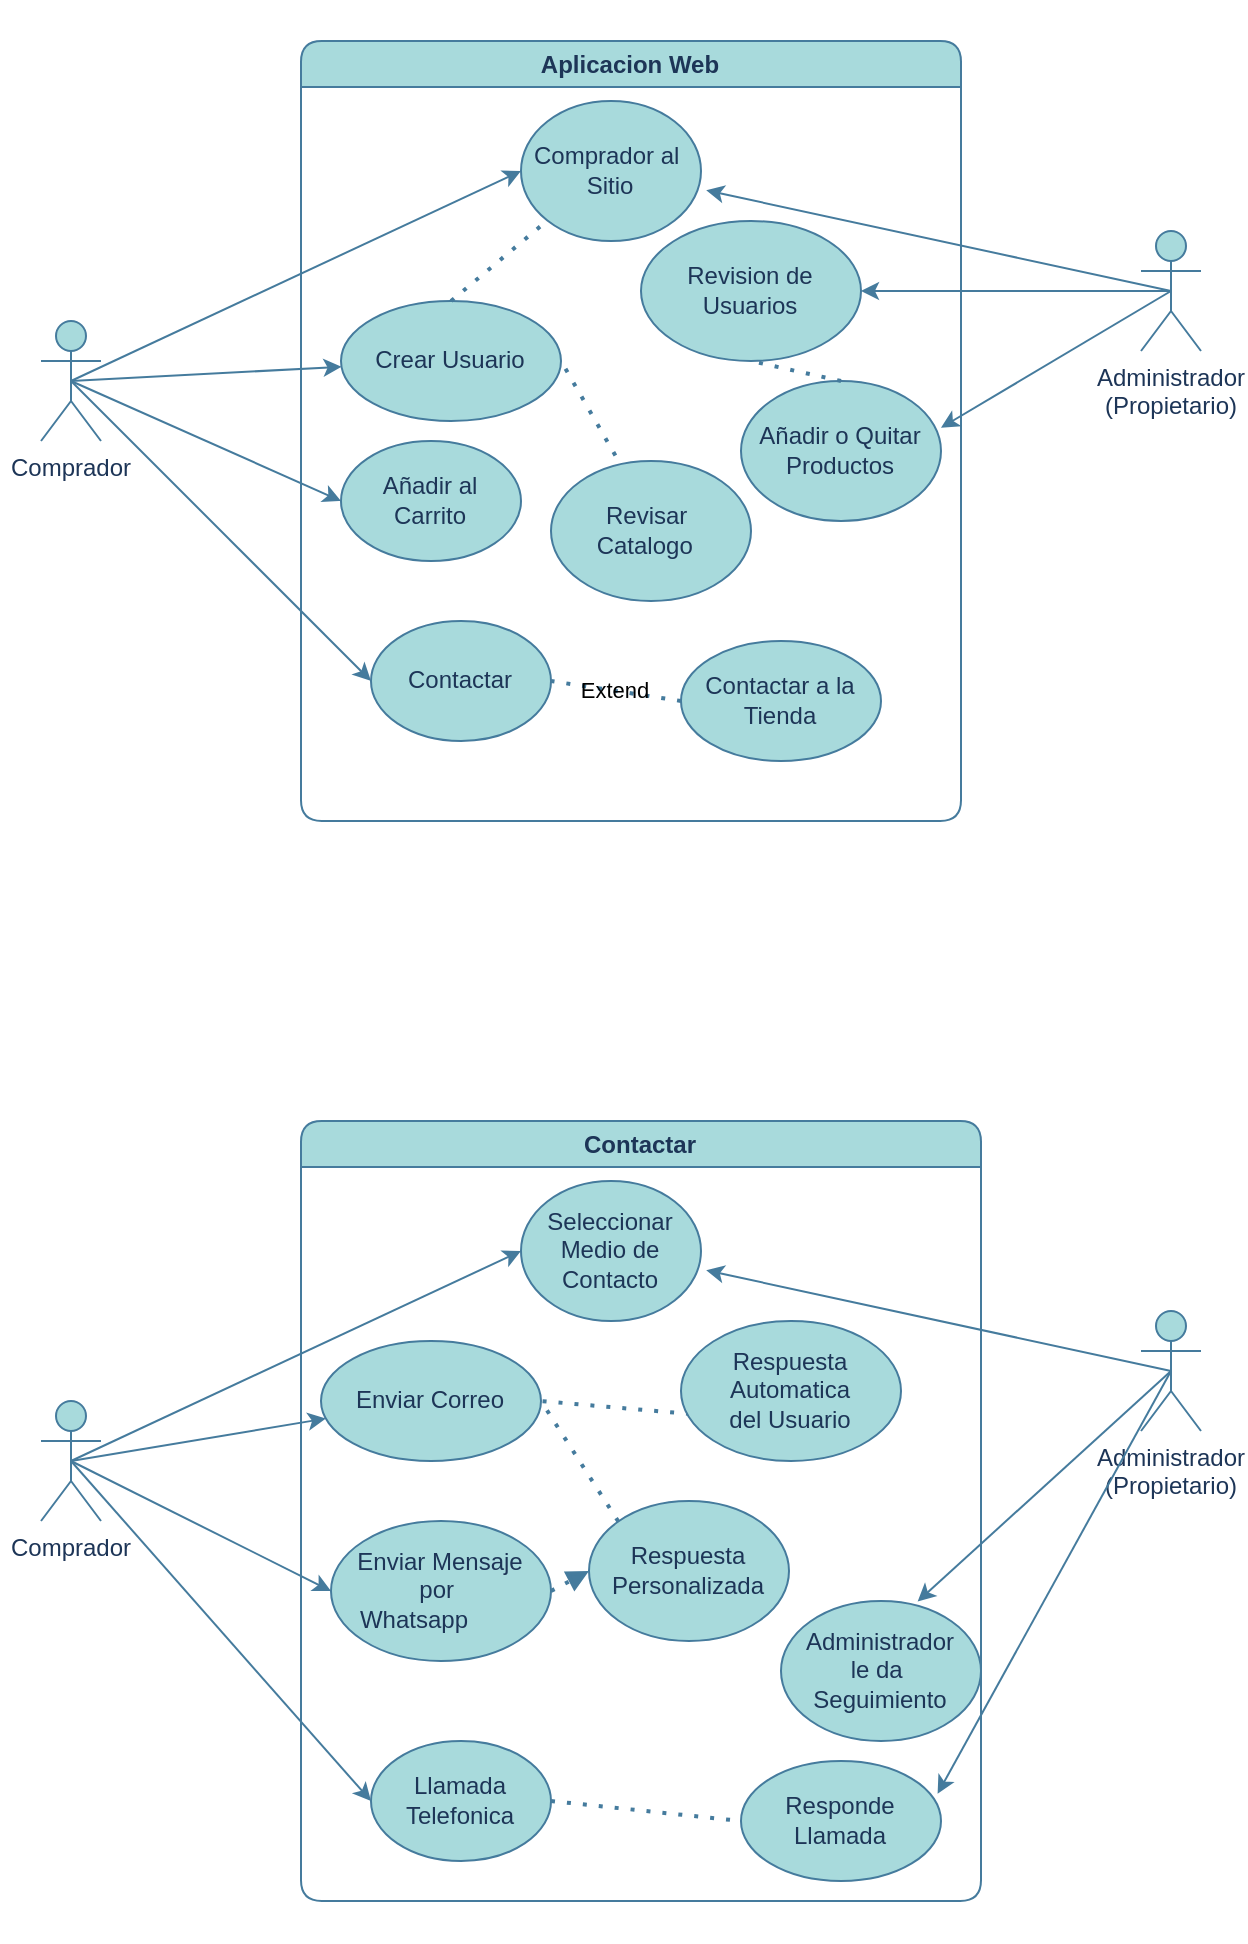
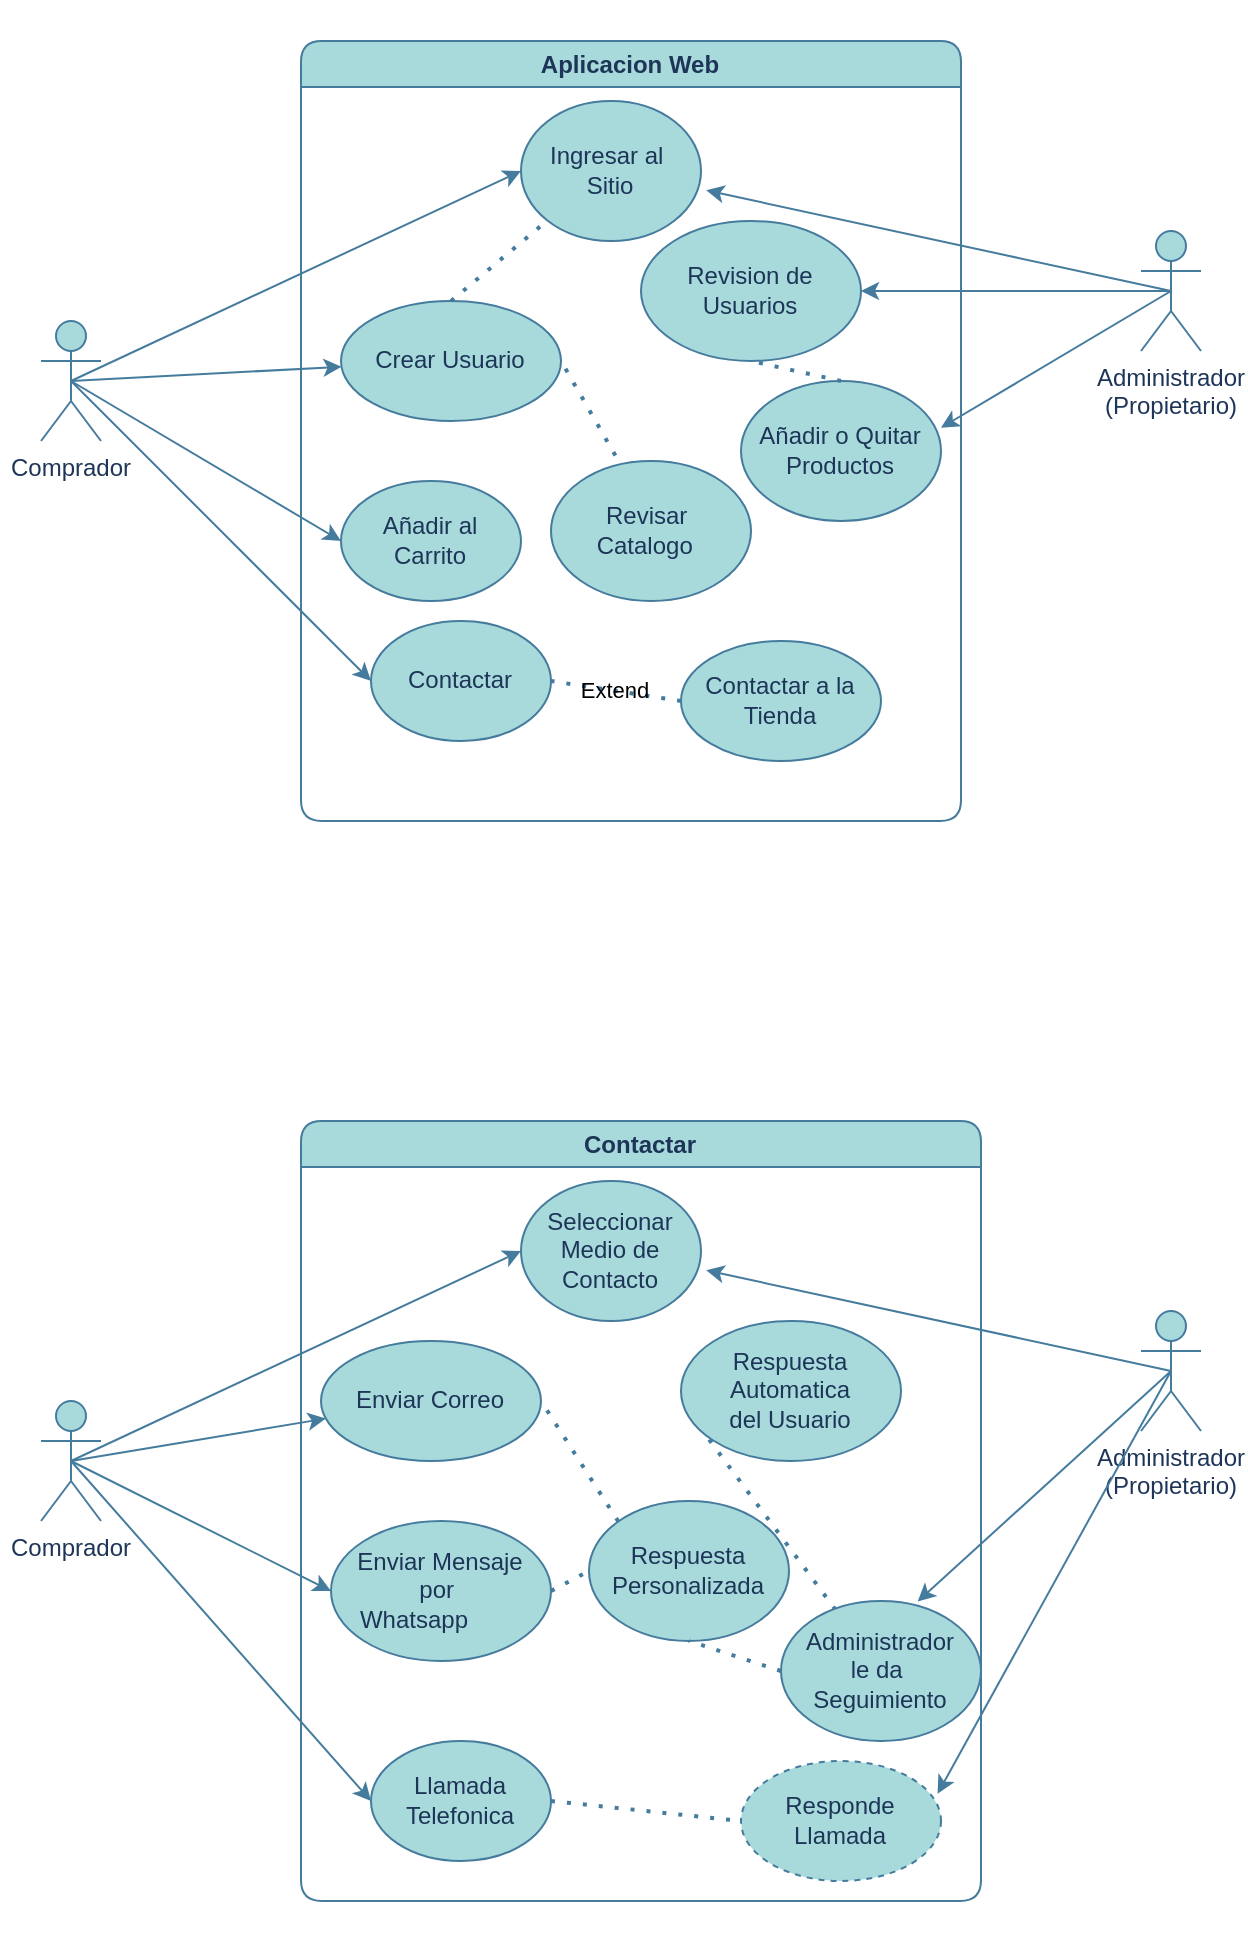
- <mxCell id="3" value="Comprador al&amp;nbsp;&lt;br&gt;Sitio" style="ellipse;whiteSpace=wrap;html=1;rounded=1;labelBackgroundColor=none;fillColor=#A8DADC;strokeColor=#457B9D;fontColor=#1D3557;" vertex="1" parent="2"><mxGeometry x="110" y="30" width="90" height="70" as="geometry" /></mxCell>
+ <mxCell id="3" value="Ingresar al&amp;nbsp;&lt;br&gt;Sitio" style="ellipse;whiteSpace=wrap;html=1;rounded=1;labelBackgroundColor=none;fillColor=#A8DADC;strokeColor=#457B9D;fontColor=#1D3557;" vertex="1" parent="2"><mxGeometry x="110" y="30" width="90" height="70" as="geometry" /></mxCell>
- <mxCell id="7" value="Añadir al &lt;br&gt;Carrito" style="ellipse;whiteSpace=wrap;html=1;rounded=1;labelBackgroundColor=none;fillColor=#A8DADC;strokeColor=#457B9D;fontColor=#1D3557;" vertex="1" parent="2"><mxGeometry x="20" y="200" width="90" height="60" as="geometry" /></mxCell>
+ <mxCell id="7" value="Añadir al &lt;br&gt;Carrito" style="ellipse;whiteSpace=wrap;html=1;rounded=1;labelBackgroundColor=none;fillColor=#A8DADC;strokeColor=#457B9D;fontColor=#1D3557;" vertex="1" parent="2"><mxGeometry x="20" y="220" width="90" height="60" as="geometry" /></mxCell>
- <mxCell id="30" value="" style="endArrow=none;dashed=1;html=1;dashPattern=1 3;strokeWidth=2;rounded=1;entryX=1;entryY=0.5;entryDx=0;entryDy=0;exitX=0.041;exitY=0.664;exitDx=0;exitDy=0;exitPerimeter=0;labelBackgroundColor=none;fontColor=default;strokeColor=#457B9D;" edge="1" parent="24" source="32" target="27"><mxGeometry width="50" height="50" relative="1" as="geometry"><mxPoint x="120" y="240" as="sourcePoint" /><mxPoint x="170" y="190" as="targetPoint" /></mxGeometry></mxCell>
+ <mxCell id="30" value="" style="endArrow=none;dashed=1;html=1;dashPattern=1 3;strokeWidth=2;rounded=1;exitX=0.041;exitY=0.664;exitDx=0;exitDy=0;exitPerimeter=0;labelBackgroundColor=none;fontColor=default;strokeColor=#457B9D;" edge="1" parent="24" source="32" target="35"><mxGeometry width="50" height="50" relative="1" as="geometry"><mxPoint x="120" y="240" as="sourcePoint" /><mxPoint x="170" y="190" as="targetPoint" /></mxGeometry></mxCell>
- <mxCell id="33" value="" style="endArrow=block;dashed=1;html=1;dashPattern=1 3;strokeWidth=2;rounded=1;entryX=0;entryY=0.5;entryDx=0;entryDy=0;exitX=1;exitY=0.5;exitDx=0;exitDy=0;labelBackgroundColor=none;fontColor=default;strokeColor=#457B9D;" edge="1" parent="24" source="29" target="26"><mxGeometry width="50" height="50" relative="1" as="geometry"><mxPoint x="280" y="180" as="sourcePoint" /><mxPoint x="235" y="170" as="targetPoint" /></mxGeometry></mxCell>
+ <mxCell id="33" value="" style="endArrow=none;dashed=1;html=1;dashPattern=1 3;strokeWidth=2;rounded=1;entryX=0;entryY=0.5;entryDx=0;entryDy=0;exitX=1;exitY=0.5;exitDx=0;exitDy=0;labelBackgroundColor=none;fontColor=default;strokeColor=#457B9D;" edge="1" parent="24" source="29" target="26"><mxGeometry width="50" height="50" relative="1" as="geometry"><mxPoint x="280" y="180" as="sourcePoint" /><mxPoint x="235" y="170" as="targetPoint" /></mxGeometry></mxCell>
+ <mxCell id="37" value="" style="endArrow=none;dashed=1;html=1;dashPattern=1 3;strokeWidth=2;rounded=1;entryX=0.5;entryY=1;entryDx=0;entryDy=0;exitX=0;exitY=0.5;exitDx=0;exitDy=0;labelBackgroundColor=none;fontColor=default;strokeColor=#457B9D;" edge="1" parent="24" source="35" target="26"><mxGeometry width="50" height="50" relative="1" as="geometry"><mxPoint x="169" y="210" as="sourcePoint" /><mxPoint x="130" y="150" as="targetPoint" /></mxGeometry></mxCell>
- <mxCell id="31" value="Responde Llamada" style="ellipse;whiteSpace=wrap;html=1;rounded=1;labelBackgroundColor=none;fillColor=#A8DADC;strokeColor=#457B9D;fontColor=#1D3557;" vertex="1" parent="24"><mxGeometry x="220" y="320" width="100" height="60" as="geometry" /></mxCell>
+ <mxCell id="31" value="Responde Llamada" style="ellipse;whiteSpace=wrap;html=1;rounded=1;labelBackgroundColor=none;fillColor=#A8DADC;strokeColor=#457B9D;fontColor=#1D3557;dashed=1;" vertex="1" parent="24"><mxGeometry x="220" y="320" width="100" height="60" as="geometry" /></mxCell>
